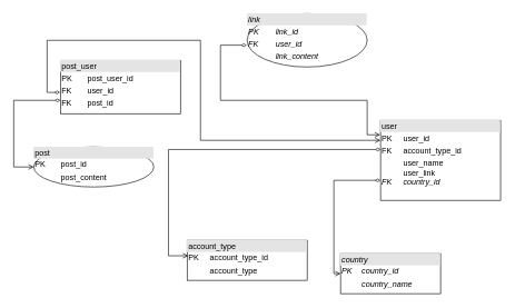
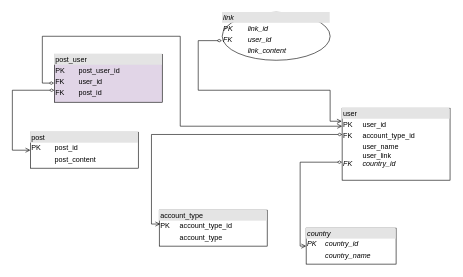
- <mxCell id="6" value="&lt;div style=&quot;box-sizing: border-box ; width: 100% ; background: #e4e4e4 ; padding: 2px&quot;&gt;post_user&lt;/div&gt;&lt;table style=&quot;width: 100% ; font-size: 1em&quot; cellpadding=&quot;2&quot; cellspacing=&quot;0&quot;&gt;&lt;tbody&gt;&lt;tr&gt;&lt;td&gt;PK&lt;/td&gt;&lt;td&gt;post_user_id&lt;/td&gt;&lt;/tr&gt;&lt;tr&gt;&lt;td&gt;FK&lt;/td&gt;&lt;td&gt;user_id&lt;/td&gt;&lt;/tr&gt;&lt;tr&gt;&lt;td&gt;FK&lt;/td&gt;&lt;td&gt;post_id&lt;/td&gt;&lt;/tr&gt;&lt;/tbody&gt;&lt;/table&gt;" style="verticalAlign=top;align=left;overflow=fill;html=1;" vertex="1" parent="1"><mxGeometry x="90" y="90" width="180" height="80" as="geometry" /></mxCell>
+ <mxCell id="6" value="&lt;div style=&quot;box-sizing: border-box ; width: 100% ; background: #e4e4e4 ; padding: 2px&quot;&gt;post_user&lt;/div&gt;&lt;table style=&quot;width: 100% ; font-size: 1em&quot; cellpadding=&quot;2&quot; cellspacing=&quot;0&quot;&gt;&lt;tbody&gt;&lt;tr&gt;&lt;td&gt;PK&lt;/td&gt;&lt;td&gt;post_user_id&lt;/td&gt;&lt;/tr&gt;&lt;tr&gt;&lt;td&gt;FK&lt;/td&gt;&lt;td&gt;user_id&lt;/td&gt;&lt;/tr&gt;&lt;tr&gt;&lt;td&gt;FK&lt;/td&gt;&lt;td&gt;post_id&lt;/td&gt;&lt;/tr&gt;&lt;/tbody&gt;&lt;/table&gt;" style="verticalAlign=top;align=left;overflow=fill;html=1;fillColor=#e1d5e7;" vertex="1" parent="1"><mxGeometry x="90" y="90" width="180" height="80" as="geometry" /></mxCell>
- <mxCell id="7" value="&lt;div style=&quot;box-sizing: border-box ; width: 100% ; background: #e4e4e4 ; padding: 2px&quot;&gt;post&lt;/div&gt;&lt;table style=&quot;width: 100% ; font-size: 1em&quot; cellpadding=&quot;2&quot; cellspacing=&quot;0&quot;&gt;&lt;tbody&gt;&lt;tr&gt;&lt;td&gt;PK&lt;/td&gt;&lt;td&gt;post_id&lt;/td&gt;&lt;/tr&gt;&lt;tr&gt;&lt;td&gt;&lt;br&gt;&lt;/td&gt;&lt;td&gt;post_content&lt;/td&gt;&lt;/tr&gt;&lt;tr&gt;&lt;td&gt;&lt;/td&gt;&lt;td&gt;&lt;br&gt;&lt;/td&gt;&lt;/tr&gt;&lt;/tbody&gt;&lt;/table&gt;" style="ellipse;verticalAlign=top;align=left;overflow=fill;html=1;" vertex="1" parent="1"><mxGeometry x="50" y="220" width="180" height="60" as="geometry" /></mxCell>
+ <mxCell id="7" value="&lt;div style=&quot;box-sizing: border-box ; width: 100% ; background: #e4e4e4 ; padding: 2px&quot;&gt;post&lt;/div&gt;&lt;table style=&quot;width: 100% ; font-size: 1em&quot; cellpadding=&quot;2&quot; cellspacing=&quot;0&quot;&gt;&lt;tbody&gt;&lt;tr&gt;&lt;td&gt;PK&lt;/td&gt;&lt;td&gt;post_id&lt;/td&gt;&lt;/tr&gt;&lt;tr&gt;&lt;td&gt;&lt;br&gt;&lt;/td&gt;&lt;td&gt;post_content&lt;/td&gt;&lt;/tr&gt;&lt;tr&gt;&lt;td&gt;&lt;/td&gt;&lt;td&gt;&lt;br&gt;&lt;/td&gt;&lt;/tr&gt;&lt;/tbody&gt;&lt;/table&gt;" style="verticalAlign=top;align=left;overflow=fill;html=1;" vertex="1" parent="1"><mxGeometry x="50" y="220" width="180" height="60" as="geometry" /></mxCell>
- <mxCell id="2" value="&lt;div style=&quot;box-sizing: border-box ; width: 100% ; background: #e4e4e4 ; padding: 2px&quot;&gt;account_type&lt;/div&gt;&lt;table style=&quot;width: 100% ; font-size: 1em&quot; cellpadding=&quot;2&quot; cellspacing=&quot;0&quot;&gt;&lt;tbody&gt;&lt;tr&gt;&lt;td&gt;PK&lt;/td&gt;&lt;td&gt;account_type_id&lt;/td&gt;&lt;/tr&gt;&lt;tr&gt;&lt;td&gt;&lt;br&gt;&lt;/td&gt;&lt;td&gt;account_type&lt;/td&gt;&lt;/tr&gt;&lt;tr&gt;&lt;td&gt;&lt;/td&gt;&lt;td&gt;&lt;br&gt;&lt;/td&gt;&lt;/tr&gt;&lt;/tbody&gt;&lt;/table&gt;" style="verticalAlign=top;align=left;overflow=fill;html=1;" vertex="1" parent="1"><mxGeometry x="280" y="360" width="180" height="60" as="geometry" /></mxCell>
+ <mxCell id="2" value="&lt;div style=&quot;box-sizing: border-box ; width: 100% ; background: #e4e4e4 ; padding: 2px&quot;&gt;account_type&lt;/div&gt;&lt;table style=&quot;width: 100% ; font-size: 1em&quot; cellpadding=&quot;2&quot; cellspacing=&quot;0&quot;&gt;&lt;tbody&gt;&lt;tr&gt;&lt;td&gt;PK&lt;/td&gt;&lt;td&gt;account_type_id&lt;/td&gt;&lt;/tr&gt;&lt;tr&gt;&lt;td&gt;&lt;br&gt;&lt;/td&gt;&lt;td&gt;account_type&lt;/td&gt;&lt;/tr&gt;&lt;tr&gt;&lt;td&gt;&lt;/td&gt;&lt;td&gt;&lt;br&gt;&lt;/td&gt;&lt;/tr&gt;&lt;/tbody&gt;&lt;/table&gt;" style="verticalAlign=top;align=left;overflow=fill;html=1;" vertex="1" parent="1"><mxGeometry x="265" y="350" width="180" height="60" as="geometry" /></mxCell>
